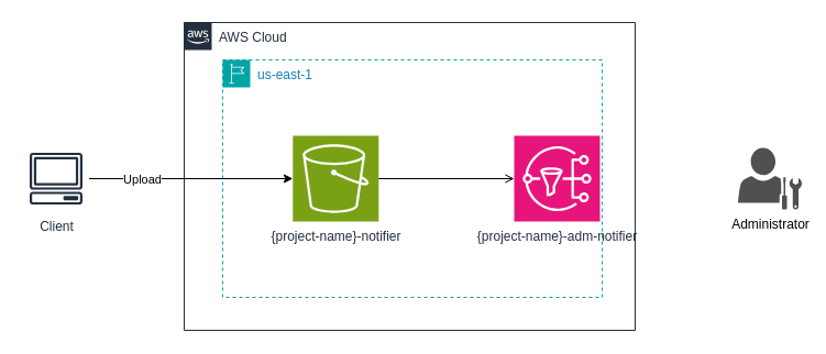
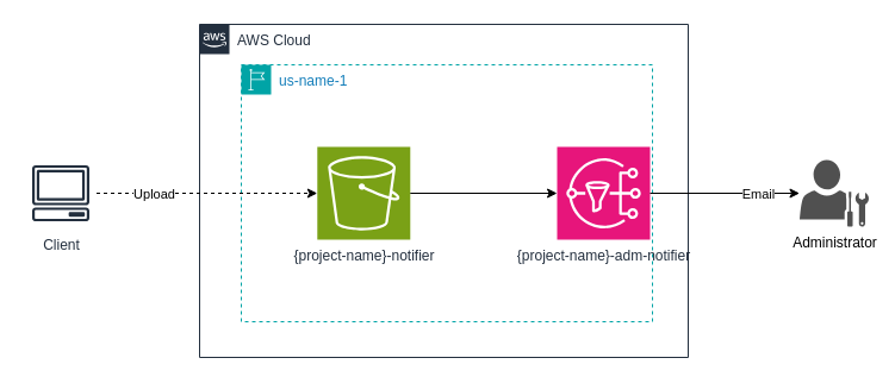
- <mxCell id="3" value="us-east-1" style="points=[[0,0],[0.25,0],[0.5,0],[0.75,0],[1,0],[1,0.25],[1,0.5],[1,0.75],[1,1],[0.75,1],[0.5,1],[0.25,1],[0,1],[0,0.75],[0,0.5],[0,0.25]];outlineConnect=0;gradientColor=none;html=1;whiteSpace=wrap;fontSize=12;fontStyle=0;container=1;pointerEvents=0;collapsible=0;recursiveResize=0;shape=mxgraph.aws4.group;grIcon=mxgraph.aws4.group_region;strokeColor=#00A4A6;fillColor=none;verticalAlign=top;align=left;spacingLeft=30;fontColor=#147EBA;dashed=1;movable=1;resizable=1;rotatable=1;deletable=1;editable=1;locked=0;connectable=1;" parent="2" vertex="1"><mxGeometry x="35" y="34" width="345" height="216" as="geometry" /></mxCell>
+ <mxCell id="3" value="us-name-1" style="points=[[0,0],[0.25,0],[0.5,0],[0.75,0],[1,0],[1,0.25],[1,0.5],[1,0.75],[1,1],[0.75,1],[0.5,1],[0.25,1],[0,1],[0,0.75],[0,0.5],[0,0.25]];outlineConnect=0;gradientColor=none;html=1;whiteSpace=wrap;fontSize=12;fontStyle=0;container=1;pointerEvents=0;collapsible=0;recursiveResize=0;shape=mxgraph.aws4.group;grIcon=mxgraph.aws4.group_region;strokeColor=#00A4A6;fillColor=none;verticalAlign=top;align=left;spacingLeft=30;fontColor=#147EBA;dashed=1;movable=1;resizable=1;rotatable=1;deletable=1;editable=1;locked=0;connectable=1;" parent="2" vertex="1"><mxGeometry x="35" y="34" width="345" height="216" as="geometry" /></mxCell>
- <mxCell id="8" style="edgeStyle=orthogonalEdgeStyle;rounded=0;orthogonalLoop=1;jettySize=auto;html=1;entryX=0;entryY=0.5;entryDx=0;entryDy=0;entryPerimeter=0;" parent="3" source="7" target="4" edge="1"><mxGeometry relative="1" as="geometry" /></mxCell>
+ <mxCell id="8" style="edgeStyle=orthogonalEdgeStyle;rounded=0;orthogonalLoop=1;jettySize=auto;html=1;entryX=0;entryY=0.5;entryDx=0;entryDy=0;entryPerimeter=0;dashed=1;" parent="3" source="7" target="4" edge="1"><mxGeometry relative="1" as="geometry" /></mxCell>
- <mxCell id="6" style="edgeStyle=orthogonalEdgeStyle;rounded=0;orthogonalLoop=1;jettySize=auto;html=1;exitX=1;exitY=0.5;exitDx=0;exitDy=0;exitPerimeter=0;entryX=0;entryY=0.5;entryDx=0;entryDy=0;entryPerimeter=0;endArrow=open;" parent="3" source="4" target="5" edge="1"><mxGeometry relative="1" as="geometry" /></mxCell>
+ <mxCell id="6" style="edgeStyle=orthogonalEdgeStyle;rounded=0;orthogonalLoop=1;jettySize=auto;html=1;exitX=1;exitY=0.5;exitDx=0;exitDy=0;exitPerimeter=0;entryX=0;entryY=0.5;entryDx=0;entryDy=0;entryPerimeter=0;" parent="3" source="4" target="5" edge="1"><mxGeometry relative="1" as="geometry" /></mxCell>
+ <mxCell id="11" style="edgeStyle=orthogonalEdgeStyle;rounded=0;orthogonalLoop=1;jettySize=auto;html=1;" parent="3" source="5" target="10" edge="1"><mxGeometry relative="1" as="geometry"><mxPoint x="-135.5" y="18" as="targetPoint" /></mxGeometry></mxCell>
+ <mxCell id="12" value="Email" style="edgeLabel;html=1;align=center;verticalAlign=middle;resizable=0;points=[];" parent="11" vertex="1" connectable="0"><mxGeometry x="-0.335" y="-3" relative="1" as="geometry"><mxPoint x="48" y="-3" as="offset" /></mxGeometry></mxCell>
